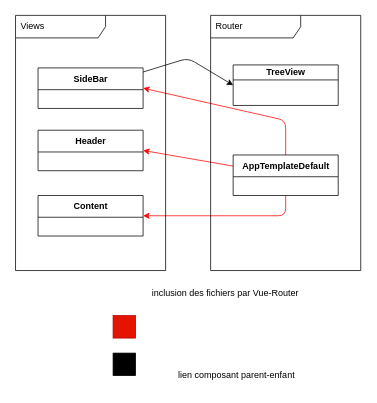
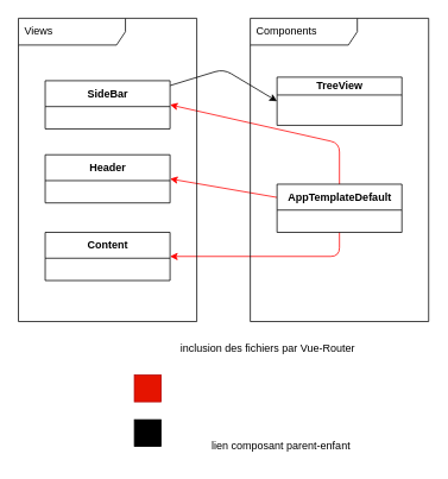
- <mxCell id="15" value="Router" style="shape=umlFrame;whiteSpace=wrap;html=1;width=120;height=30;boundedLbl=1;verticalAlign=middle;align=left;spacingLeft=5;" vertex="1" parent="1"><mxGeometry x="280" y="20" width="200" height="340" as="geometry" /></mxCell>
+ <mxCell id="15" value="Components" style="shape=umlFrame;whiteSpace=wrap;html=1;width=120;height=30;boundedLbl=1;verticalAlign=middle;align=left;spacingLeft=5;" vertex="1" parent="1"><mxGeometry x="280" y="20" width="200" height="340" as="geometry" /></mxCell>
